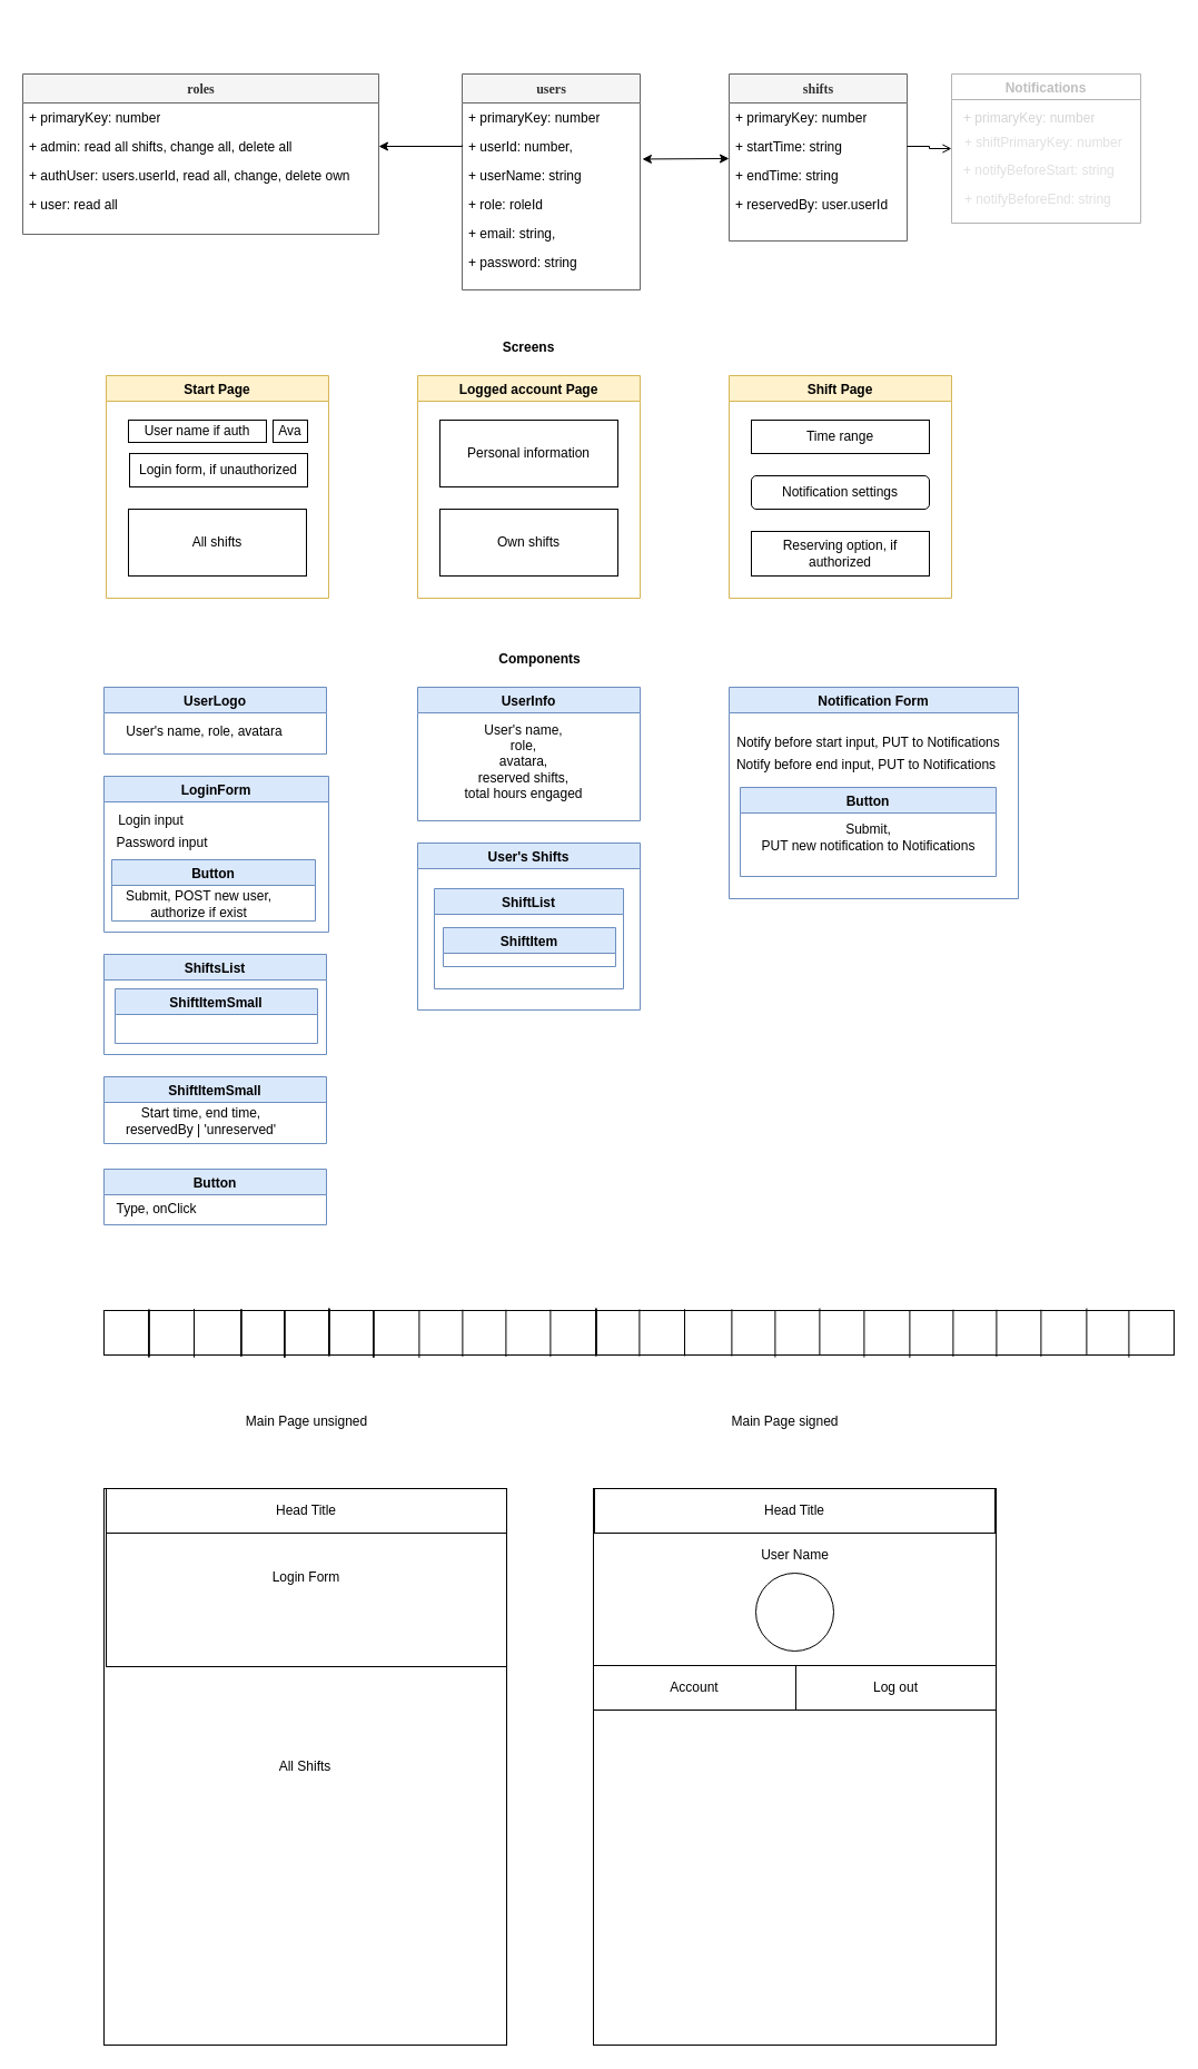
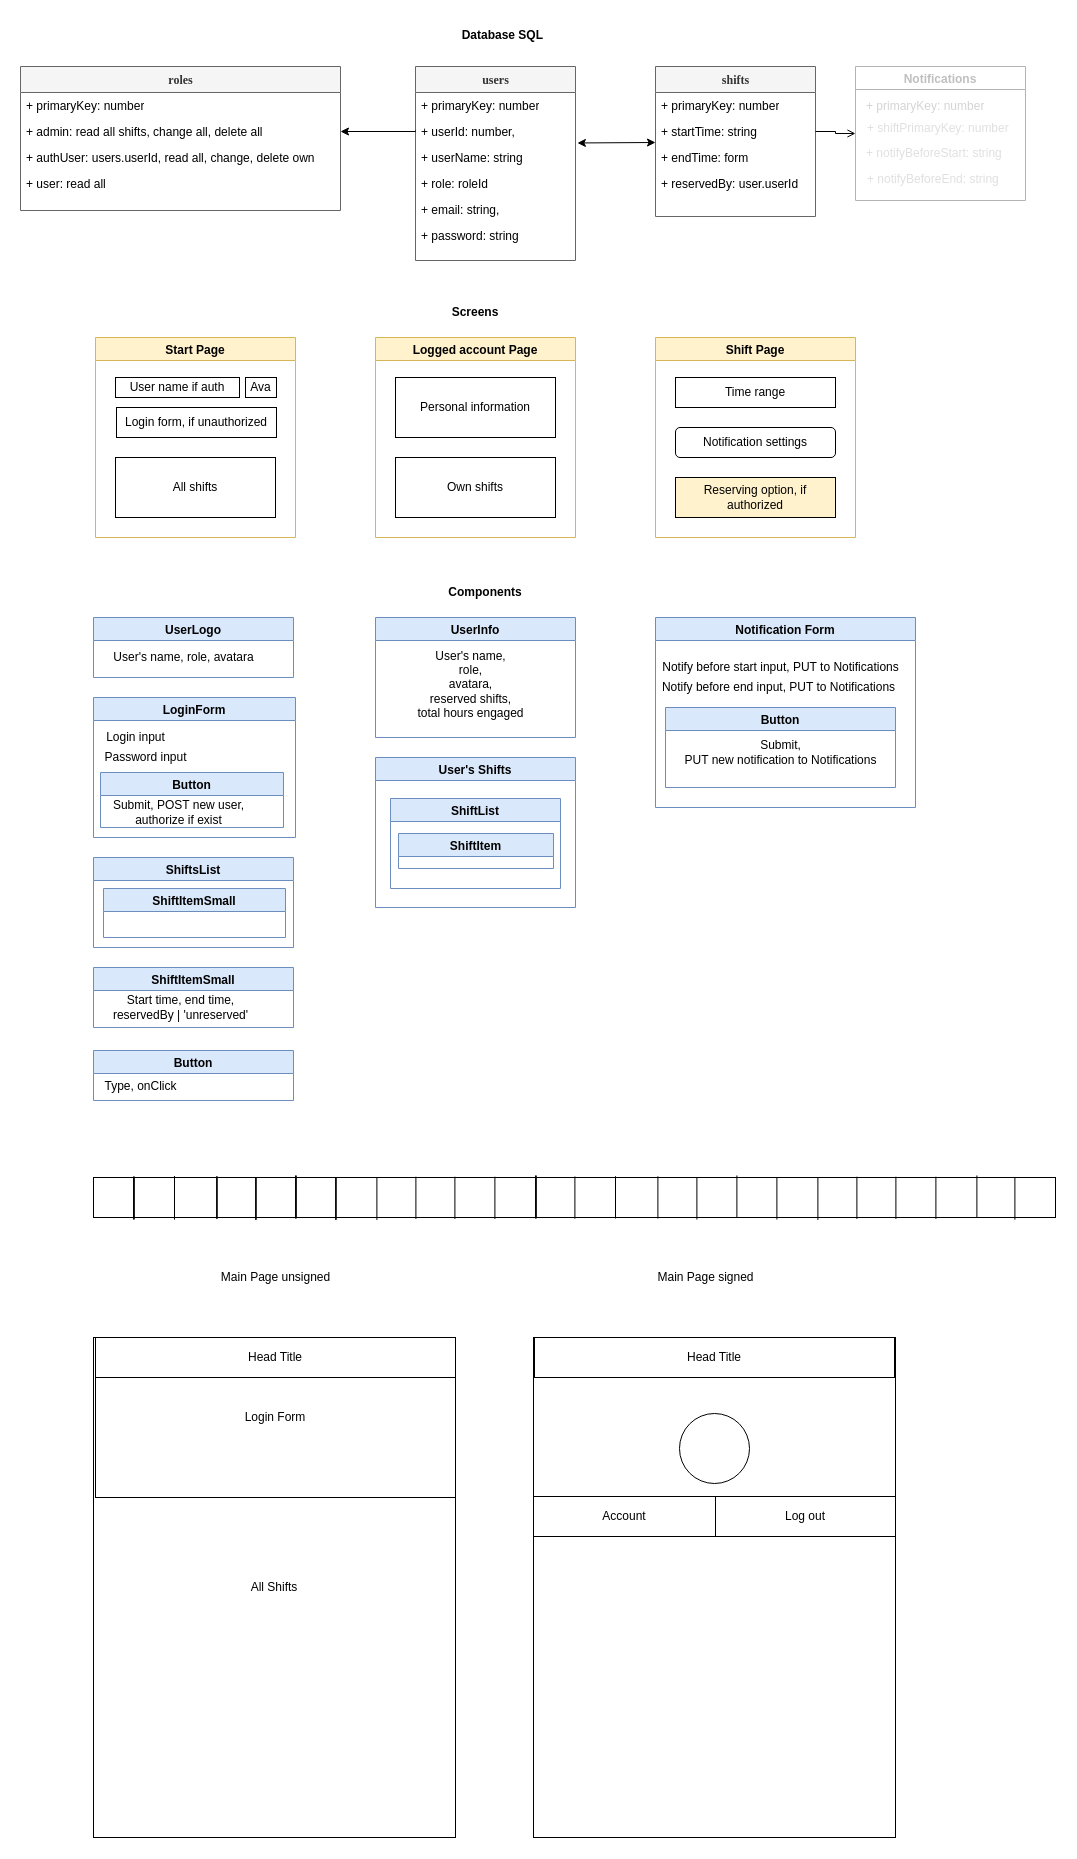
+ <mxCell id="33" value="&lt;b&gt;Database SQL&lt;/b&gt;" style="text;html=1;strokeColor=none;fillColor=none;align=right;verticalAlign=middle;whiteSpace=wrap;rounded=0;" parent="1" vertex="1"><mxGeometry x="405" y="20" width="140" height="30" as="geometry" /></mxCell>
- <mxCell id="12" value="+ endTime: string" style="text;html=1;strokeColor=none;fillColor=none;align=left;verticalAlign=top;spacingLeft=4;spacingRight=4;whiteSpace=wrap;overflow=hidden;rotatable=0;points=[[0,0.5],[1,0.5]];portConstraint=eastwest;" parent="9" vertex="1"><mxGeometry y="78" width="160" height="26" as="geometry" /></mxCell>
+ <mxCell id="12" value="+ endTime: form" style="text;html=1;strokeColor=none;fillColor=none;align=left;verticalAlign=top;spacingLeft=4;spacingRight=4;whiteSpace=wrap;overflow=hidden;rotatable=0;points=[[0,0.5],[1,0.5]];portConstraint=eastwest;" parent="9" vertex="1"><mxGeometry y="78" width="160" height="26" as="geometry" /></mxCell>
- <mxCell id="31" value="Reserving option, if authorized" style="rounded=0;whiteSpace=wrap;html=1;" parent="28" vertex="1"><mxGeometry x="20" y="140" width="160" height="40" as="geometry" /></mxCell>
+ <mxCell id="31" value="Reserving option, if authorized" style="rounded=0;whiteSpace=wrap;html=1;fillColor=#fff2cc;" parent="28" vertex="1"><mxGeometry x="20" y="140" width="160" height="40" as="geometry" /></mxCell>
- <mxCell id="115" value="User Name" style="text;html=1;align=center;verticalAlign=middle;resizable=0;points=[];autosize=1;strokeColor=none;fillColor=none;" vertex="1" parent="1"><mxGeometry x="674" y="1387" width="80" height="20" as="geometry" /></mxCell>
